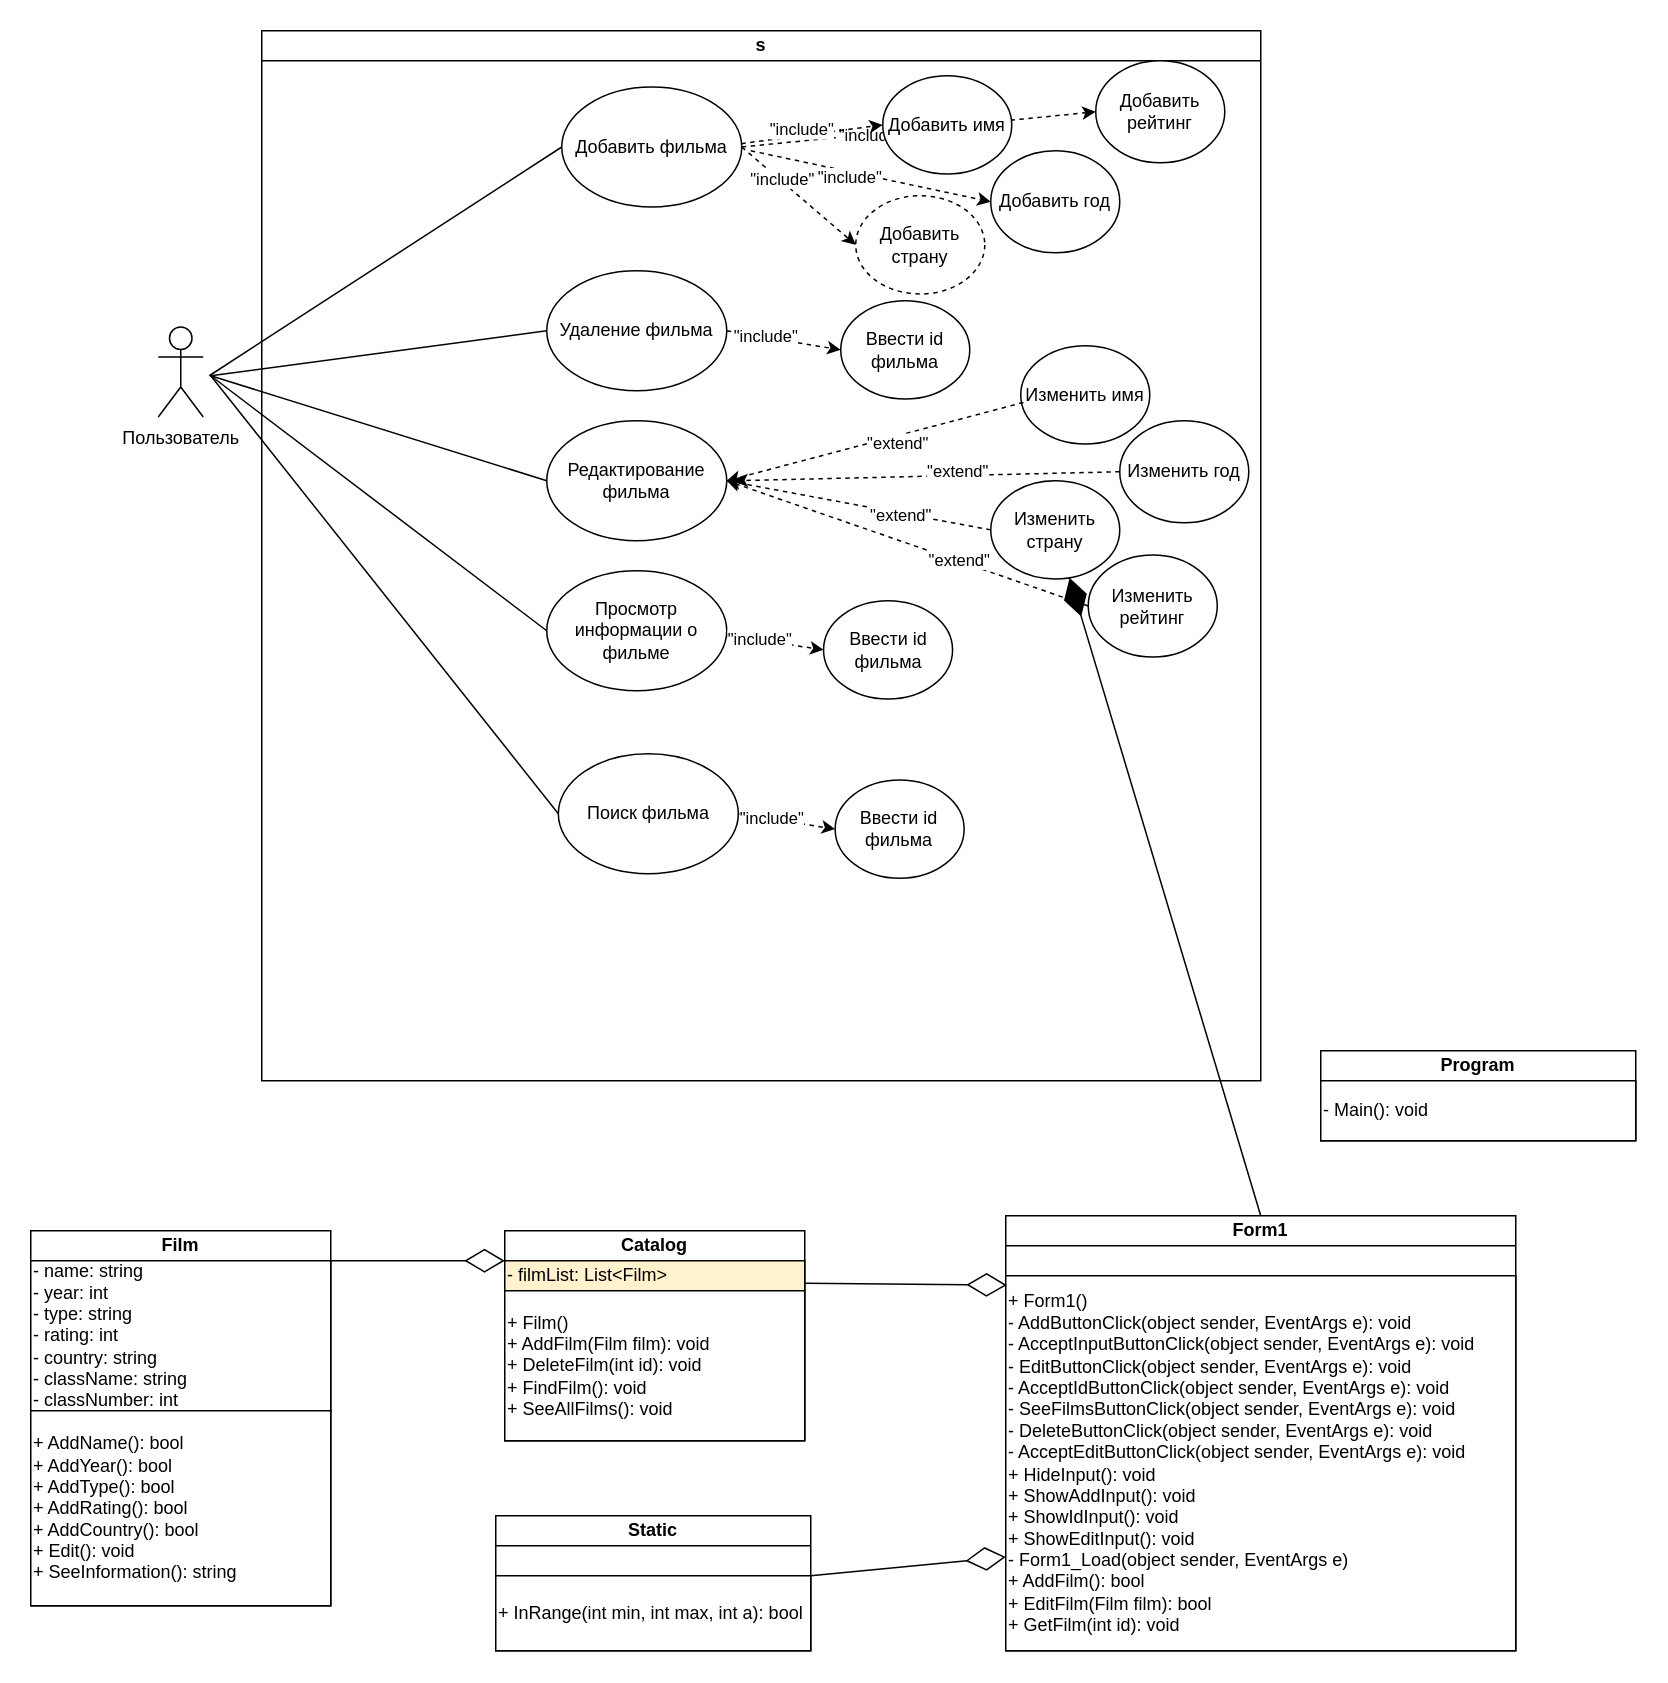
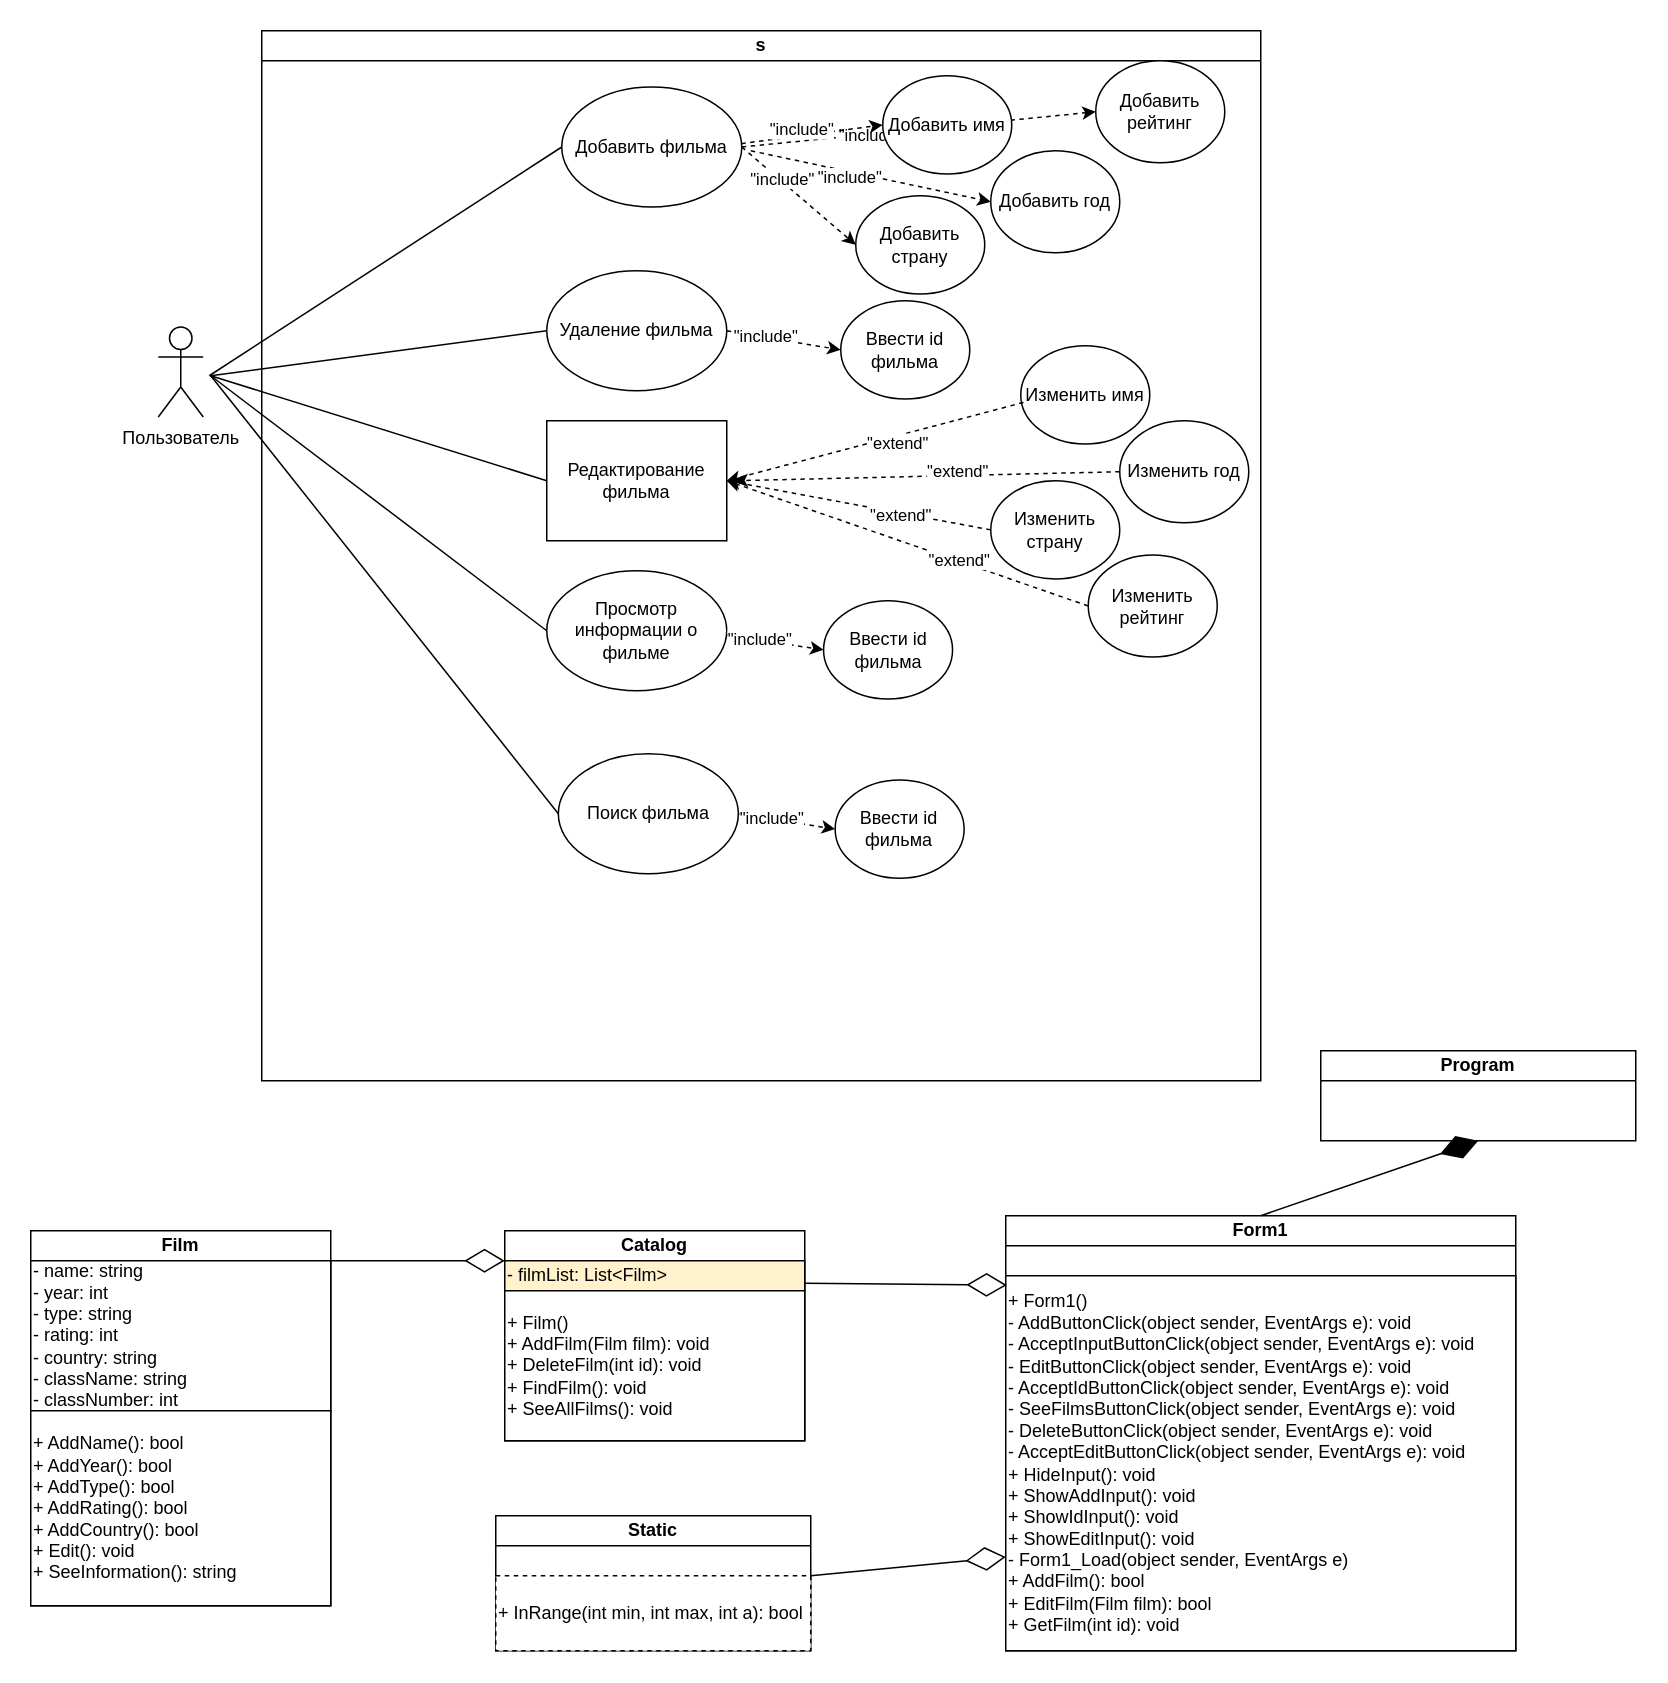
- <mxCell id="17" value="Добавить страну" style="ellipse;whiteSpace=wrap;html=1;dashed=1;" parent="7" vertex="1"><mxGeometry x="396" y="110" width="86" height="65.5" as="geometry" /></mxCell>
+ <mxCell id="17" value="Добавить страну" style="ellipse;whiteSpace=wrap;html=1;" parent="7" vertex="1"><mxGeometry x="396" y="110" width="86" height="65.5" as="geometry" /></mxCell>
- <mxCell id="13" value="Редактирование фильма" style="ellipse;whiteSpace=wrap;html=1;" parent="7" vertex="1"><mxGeometry x="190" y="260" width="120" height="80" as="geometry" /></mxCell>
+ <mxCell id="13" value="Редактирование фильма" style="whiteSpace=wrap;html=1;rounded=0;" parent="7" vertex="1"><mxGeometry x="190" y="260" width="120" height="80" as="geometry" /></mxCell>
- <mxCell id="61" value="" style="endArrow=diamondThin;endFill=1;endSize=24;html=1;rounded=0;exitX=0.5;exitY=0;exitDx=0;exitDy=0;" edge="1" parent="1" source="53" target="27"><mxGeometry width="160" relative="1" as="geometry"><mxPoint x="520.42" y="960.25" as="sourcePoint" /><mxPoint x="650.42" y="972.25" as="targetPoint" /></mxGeometry></mxCell>
+ <mxCell id="61" value="" style="endArrow=diamondThin;endFill=1;endSize=24;html=1;rounded=0;entryX=0.5;entryY=1;entryDx=0;entryDy=0;exitX=0.5;exitY=0;exitDx=0;exitDy=0;" edge="1" parent="1" source="53" target="59"><mxGeometry width="160" relative="1" as="geometry"><mxPoint x="520.42" y="960.25" as="sourcePoint" /><mxPoint x="650.42" y="972.25" as="targetPoint" /></mxGeometry></mxCell>
- <mxCell id="60" value="- Main(): void" style="whiteSpace=wrap;html=1;align=left;" vertex="1" parent="59"><mxGeometry y="20" width="210" height="40" as="geometry" /></mxCell>
- <mxCell id="57" value="+ InRange(int min, int max, int a): bool" style="whiteSpace=wrap;html=1;align=left;" parent="56" vertex="1"><mxGeometry y="40" width="210" height="50" as="geometry" /></mxCell>
+ <mxCell id="57" value="+ InRange(int min, int max, int a): bool" style="whiteSpace=wrap;html=1;align=left;dashed=1;" parent="56" vertex="1"><mxGeometry y="40" width="210" height="50" as="geometry" /></mxCell>
